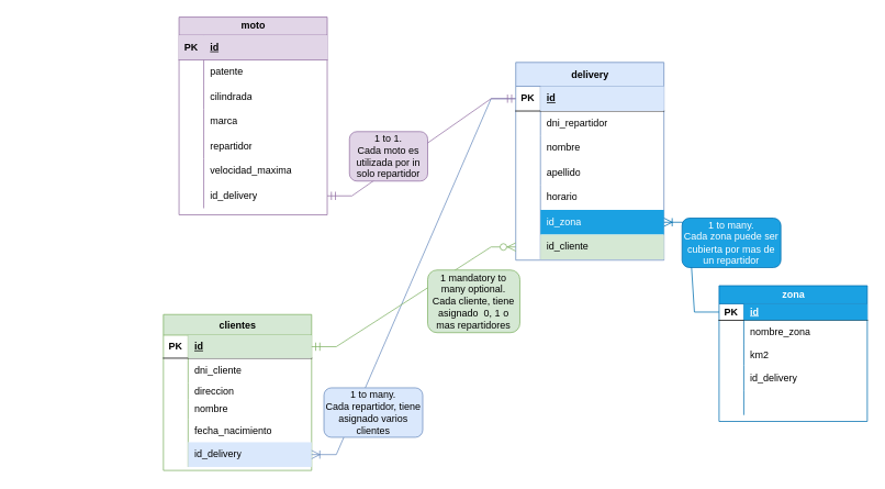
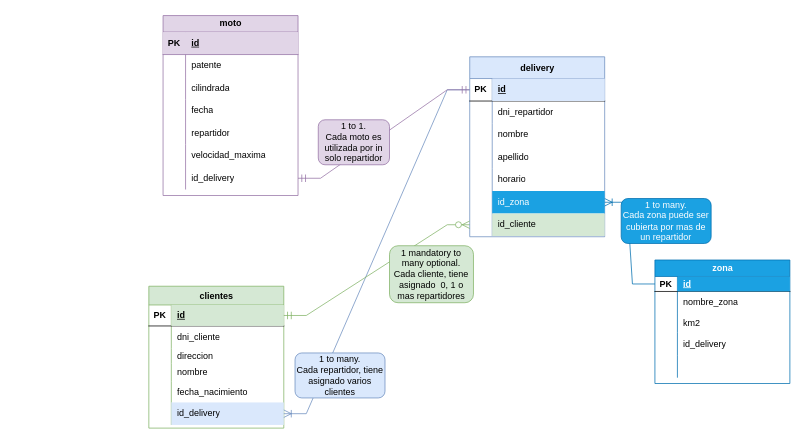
- <mxCell id="55" value="marca" style="shape=partialRectangle;connectable=0;fillColor=none;top=0;left=0;bottom=0;right=0;align=left;spacingLeft=6;overflow=hidden;whiteSpace=wrap;html=1;" vertex="1" parent="53"><mxGeometry x="30" width="150" height="30" as="geometry"><mxRectangle width="150" height="30" as="alternateBounds" /></mxGeometry></mxCell>
+ <mxCell id="55" value="fecha" style="shape=partialRectangle;connectable=0;fillColor=none;top=0;left=0;bottom=0;right=0;align=left;spacingLeft=6;overflow=hidden;whiteSpace=wrap;html=1;" vertex="1" parent="53"><mxGeometry x="30" width="150" height="30" as="geometry"><mxRectangle width="150" height="30" as="alternateBounds" /></mxGeometry></mxCell>
